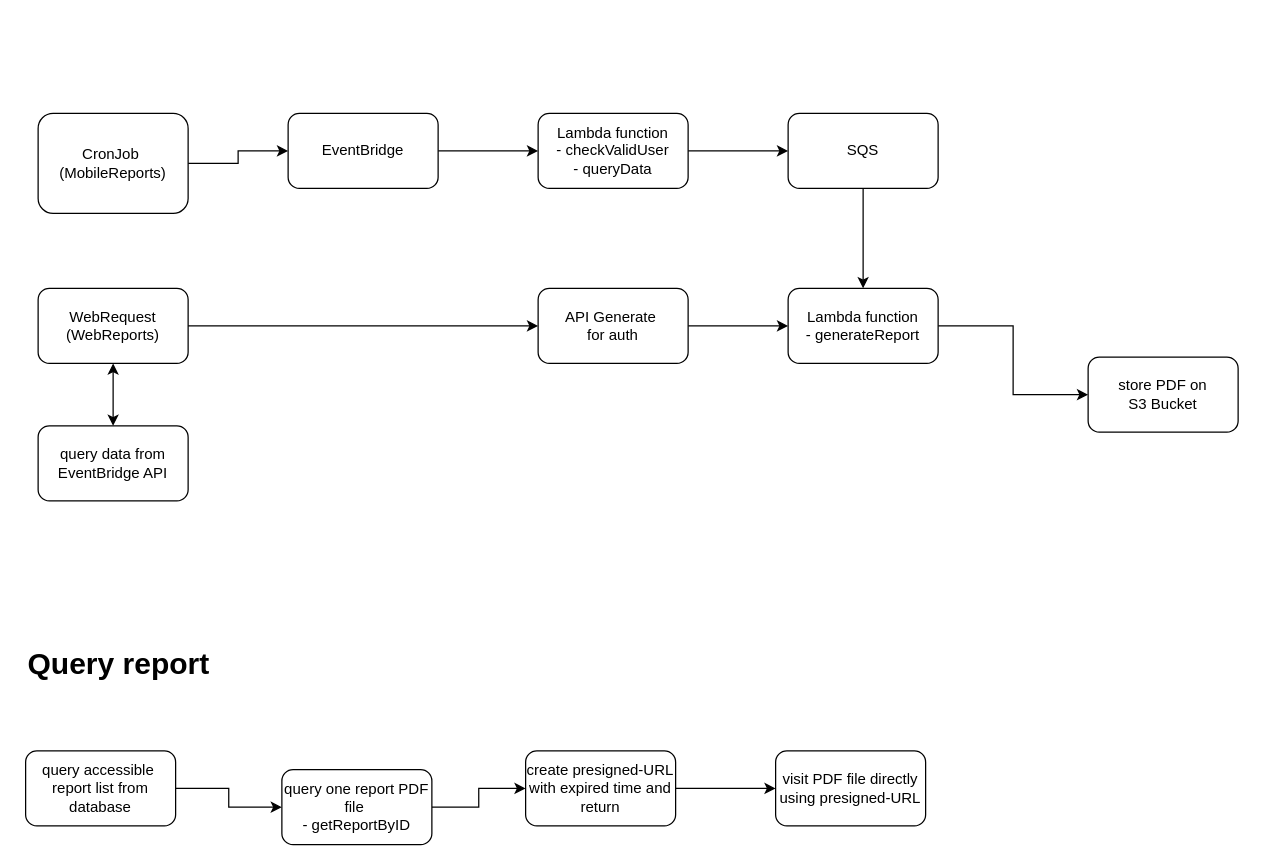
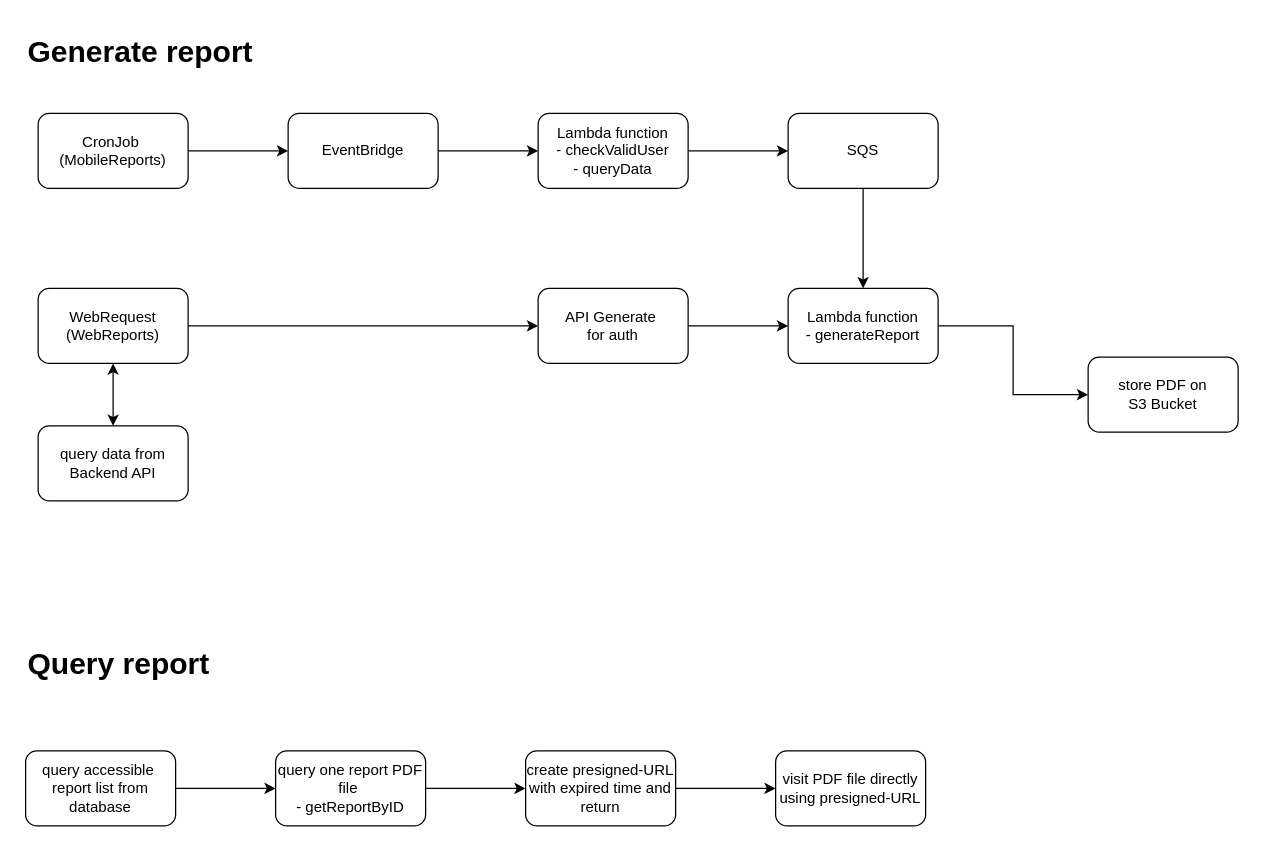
+ <mxCell id="10" value="&lt;h1 style=&quot;margin-top: 0px;&quot;&gt;Generate report&amp;nbsp;&lt;/h1&gt;" style="text;html=1;whiteSpace=wrap;overflow=hidden;rounded=0;" vertex="1" parent="1"><mxGeometry x="20" y="20" width="420" height="40" as="geometry" /></mxCell>
- <mxCell id="5" value="CronJob&amp;nbsp;&lt;div&gt;(MobileReports)&lt;/div&gt;" style="rounded=1;whiteSpace=wrap;html=1;" vertex="1" parent="1"><mxGeometry x="30" y="90" width="120" height="80" as="geometry" /></mxCell>
+ <mxCell id="5" value="CronJob&amp;nbsp;&lt;div&gt;(MobileReports)&lt;/div&gt;" style="rounded=1;whiteSpace=wrap;html=1;" vertex="1" parent="1"><mxGeometry x="30" y="90" width="120" height="60" as="geometry" /></mxCell>
- <mxCell id="15" value="query data from EventBridge API" style="rounded=1;whiteSpace=wrap;html=1;" vertex="1" parent="1"><mxGeometry x="30" y="340" width="120" height="60" as="geometry" /></mxCell>
+ <mxCell id="15" value="query data from Backend API" style="rounded=1;whiteSpace=wrap;html=1;" vertex="1" parent="1"><mxGeometry x="30" y="340" width="120" height="60" as="geometry" /></mxCell>
- <mxCell id="24" value="query one report PDF file&amp;nbsp;&lt;div&gt;- getReportByID&lt;/div&gt;" style="whiteSpace=wrap;html=1;rounded=1;" vertex="1" parent="1"><mxGeometry x="225" y="615" width="120" height="60" as="geometry" /></mxCell>
+ <mxCell id="24" value="query one report PDF file&amp;nbsp;&lt;div&gt;- getReportByID&lt;/div&gt;" style="whiteSpace=wrap;html=1;rounded=1;" vertex="1" parent="1"><mxGeometry x="220" y="600" width="120" height="60" as="geometry" /></mxCell>
